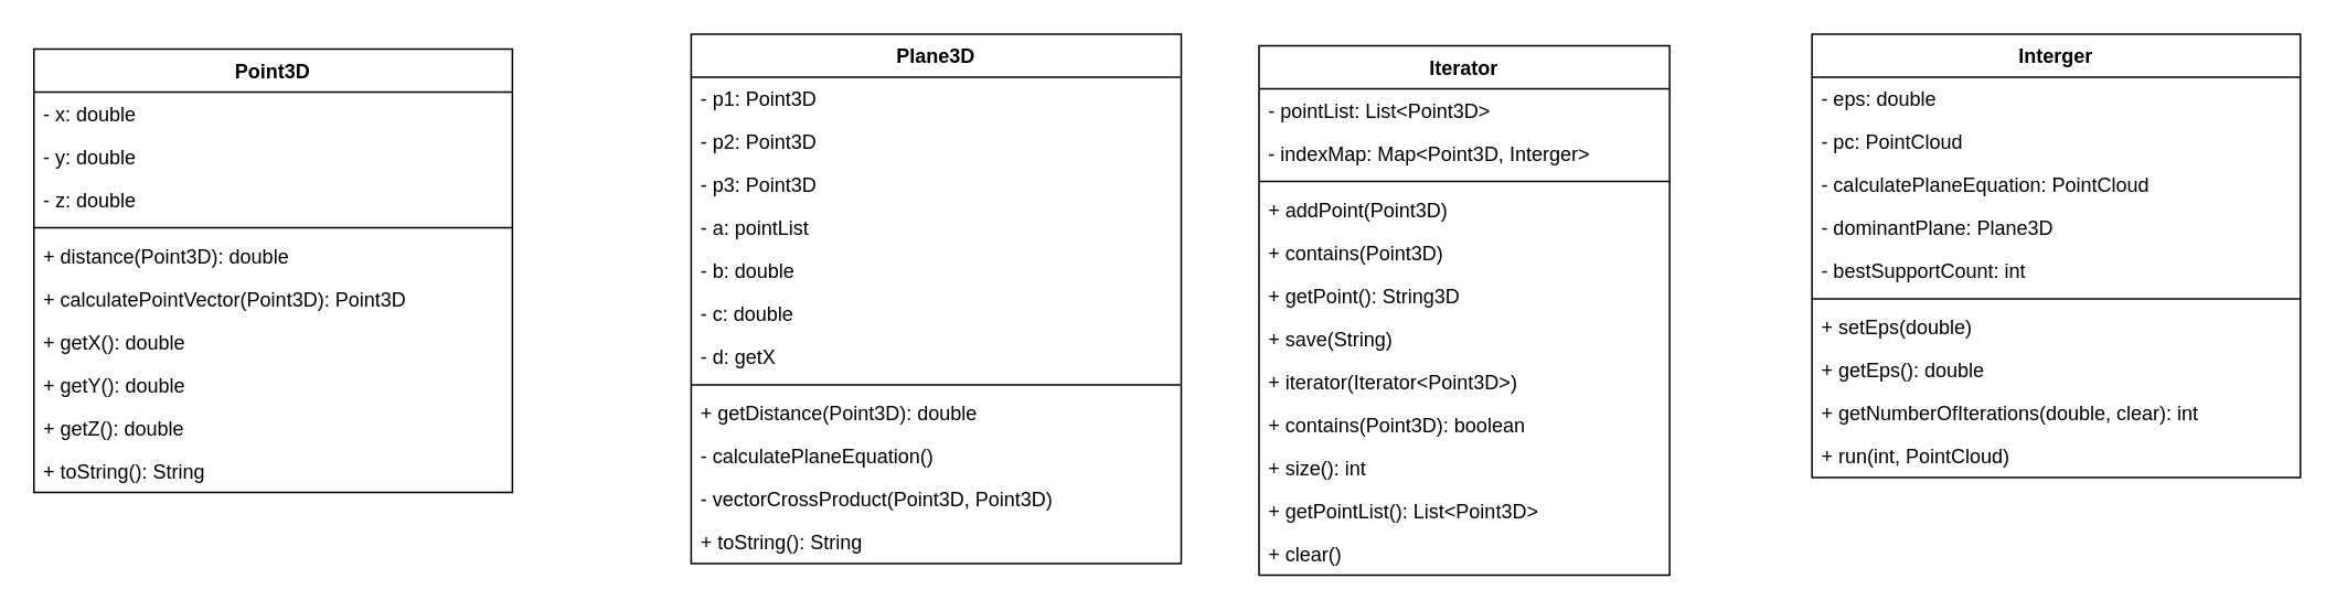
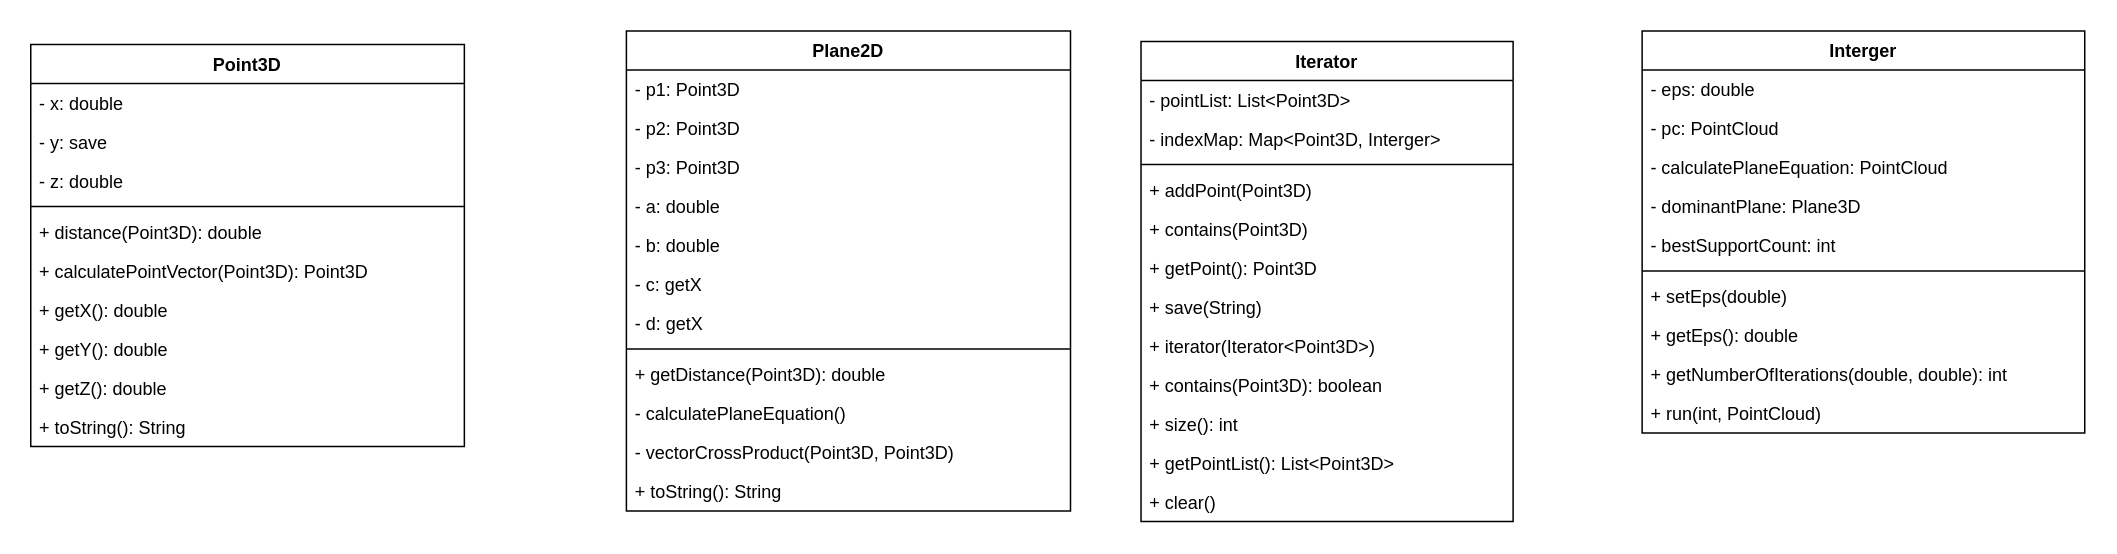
- <mxCell id="26" value="Plane3D" style="swimlane;fontStyle=1;align=center;verticalAlign=top;childLayout=stackLayout;horizontal=1;startSize=26;horizontalStack=0;resizeParent=1;resizeParentMax=0;resizeLast=0;collapsible=1;marginBottom=0;" parent="1" vertex="1"><mxGeometry x="417" y="20" width="296" height="320" as="geometry" /></mxCell>
+ <mxCell id="26" value="Plane2D" style="swimlane;fontStyle=1;align=center;verticalAlign=top;childLayout=stackLayout;horizontal=1;startSize=26;horizontalStack=0;resizeParent=1;resizeParentMax=0;resizeLast=0;collapsible=1;marginBottom=0;" parent="1" vertex="1"><mxGeometry x="417" y="20" width="296" height="320" as="geometry" /></mxCell>
- <mxCell id="17" value="- y: double" style="text;strokeColor=none;fillColor=none;align=left;verticalAlign=top;spacingLeft=4;spacingRight=4;overflow=hidden;rotatable=0;points=[[0,0.5],[1,0.5]];portConstraint=eastwest;" parent="15" vertex="1"><mxGeometry y="52" width="289" height="26" as="geometry" /></mxCell>
+ <mxCell id="17" value="- y: save" style="text;strokeColor=none;fillColor=none;align=left;verticalAlign=top;spacingLeft=4;spacingRight=4;overflow=hidden;rotatable=0;points=[[0,0.5],[1,0.5]];portConstraint=eastwest;" parent="15" vertex="1"><mxGeometry y="52" width="289" height="26" as="geometry" /></mxCell>
- <mxCell id="30" value="- a: pointList" style="text;strokeColor=none;fillColor=none;align=left;verticalAlign=top;spacingLeft=4;spacingRight=4;overflow=hidden;rotatable=0;points=[[0,0.5],[1,0.5]];portConstraint=eastwest;" parent="26" vertex="1"><mxGeometry y="104" width="296" height="26" as="geometry" /></mxCell>
+ <mxCell id="30" value="- a: double" style="text;strokeColor=none;fillColor=none;align=left;verticalAlign=top;spacingLeft=4;spacingRight=4;overflow=hidden;rotatable=0;points=[[0,0.5],[1,0.5]];portConstraint=eastwest;" parent="26" vertex="1"><mxGeometry y="104" width="296" height="26" as="geometry" /></mxCell>
- <mxCell id="8" value="+ getPoint(): String3D" style="text;strokeColor=none;fillColor=none;align=left;verticalAlign=top;spacingLeft=4;spacingRight=4;overflow=hidden;rotatable=0;points=[[0,0.5],[1,0.5]];portConstraint=eastwest;" parent="2" vertex="1"><mxGeometry y="138" width="248" height="26" as="geometry" /></mxCell>
+ <mxCell id="8" value="+ getPoint(): Point3D" style="text;strokeColor=none;fillColor=none;align=left;verticalAlign=top;spacingLeft=4;spacingRight=4;overflow=hidden;rotatable=0;points=[[0,0.5],[1,0.5]];portConstraint=eastwest;" parent="2" vertex="1"><mxGeometry y="138" width="248" height="26" as="geometry" /></mxCell>
- <mxCell id="32" value="- c: double" style="text;strokeColor=none;fillColor=none;align=left;verticalAlign=top;spacingLeft=4;spacingRight=4;overflow=hidden;rotatable=0;points=[[0,0.5],[1,0.5]];portConstraint=eastwest;" parent="26" vertex="1"><mxGeometry y="156" width="296" height="26" as="geometry" /></mxCell>
+ <mxCell id="32" value="- c: getX" style="text;strokeColor=none;fillColor=none;align=left;verticalAlign=top;spacingLeft=4;spacingRight=4;overflow=hidden;rotatable=0;points=[[0,0.5],[1,0.5]];portConstraint=eastwest;" parent="26" vertex="1"><mxGeometry y="156" width="296" height="26" as="geometry" /></mxCell>
- <mxCell id="48" value="+ getNumberOfIterations(double, clear): int" style="text;strokeColor=none;fillColor=none;align=left;verticalAlign=top;spacingLeft=4;spacingRight=4;overflow=hidden;rotatable=0;points=[[0,0.5],[1,0.5]];portConstraint=eastwest;" parent="39" vertex="1"><mxGeometry y="216" width="295" height="26" as="geometry" /></mxCell>
+ <mxCell id="48" value="+ getNumberOfIterations(double, double): int" style="text;strokeColor=none;fillColor=none;align=left;verticalAlign=top;spacingLeft=4;spacingRight=4;overflow=hidden;rotatable=0;points=[[0,0.5],[1,0.5]];portConstraint=eastwest;" parent="39" vertex="1"><mxGeometry y="216" width="295" height="26" as="geometry" /></mxCell>
